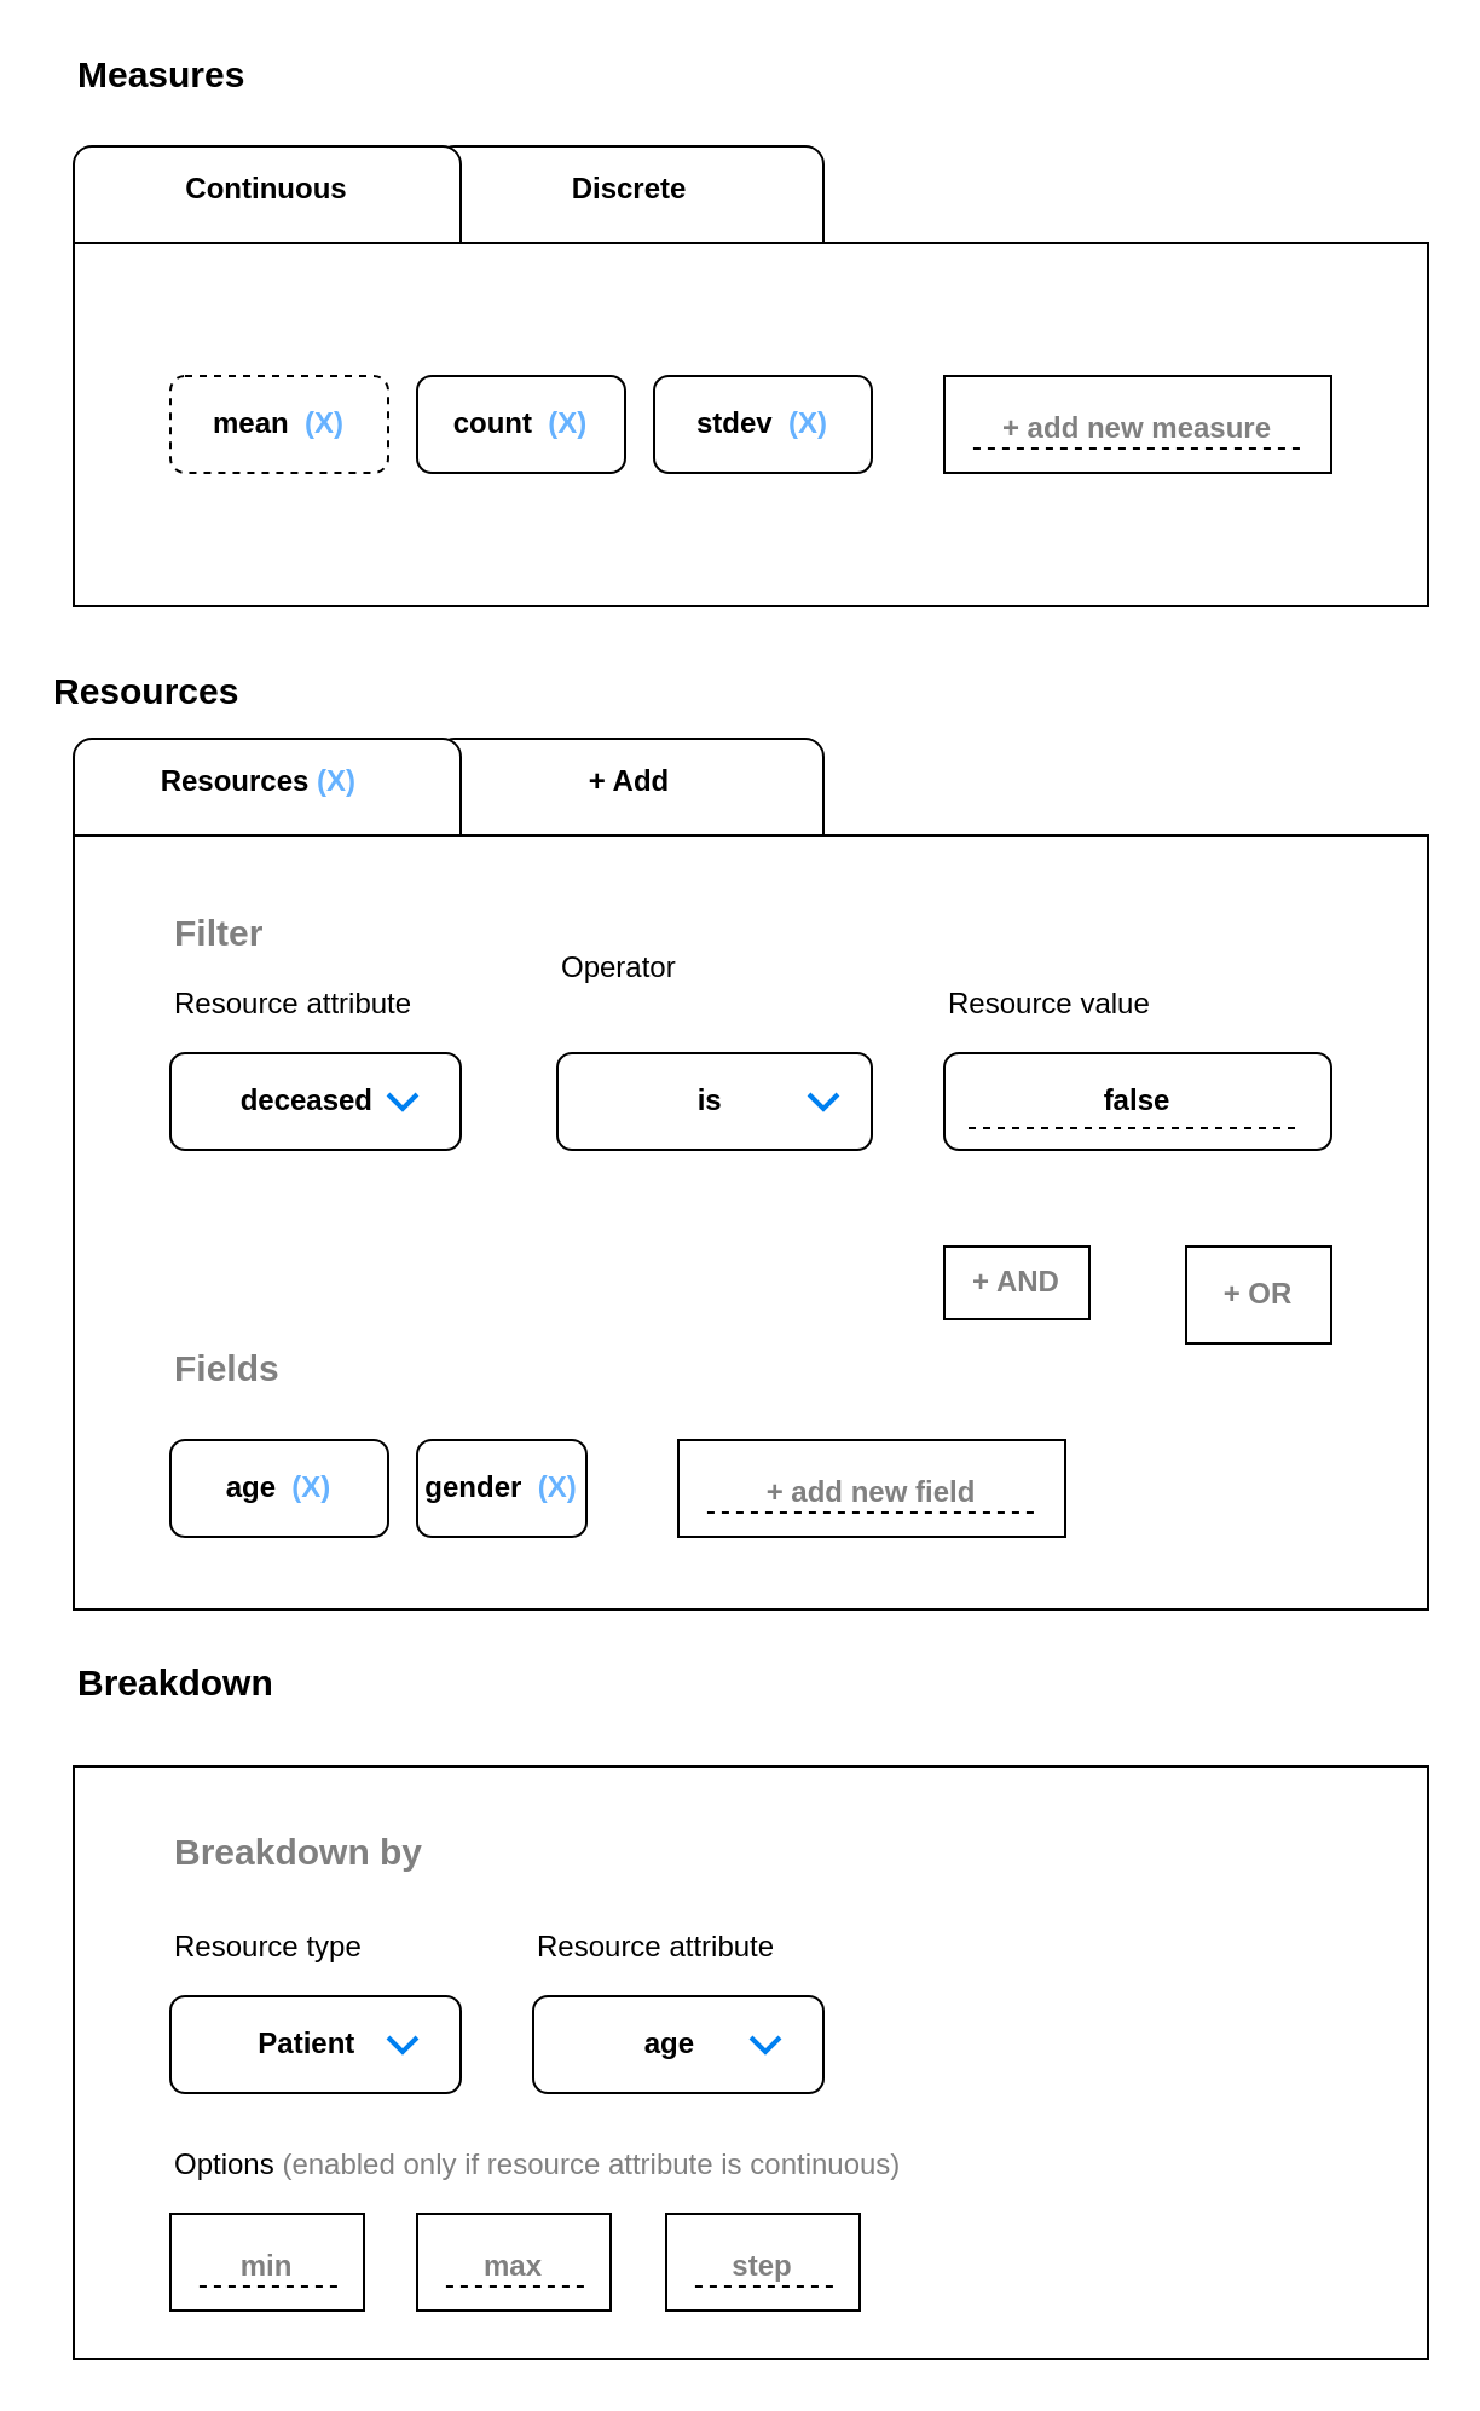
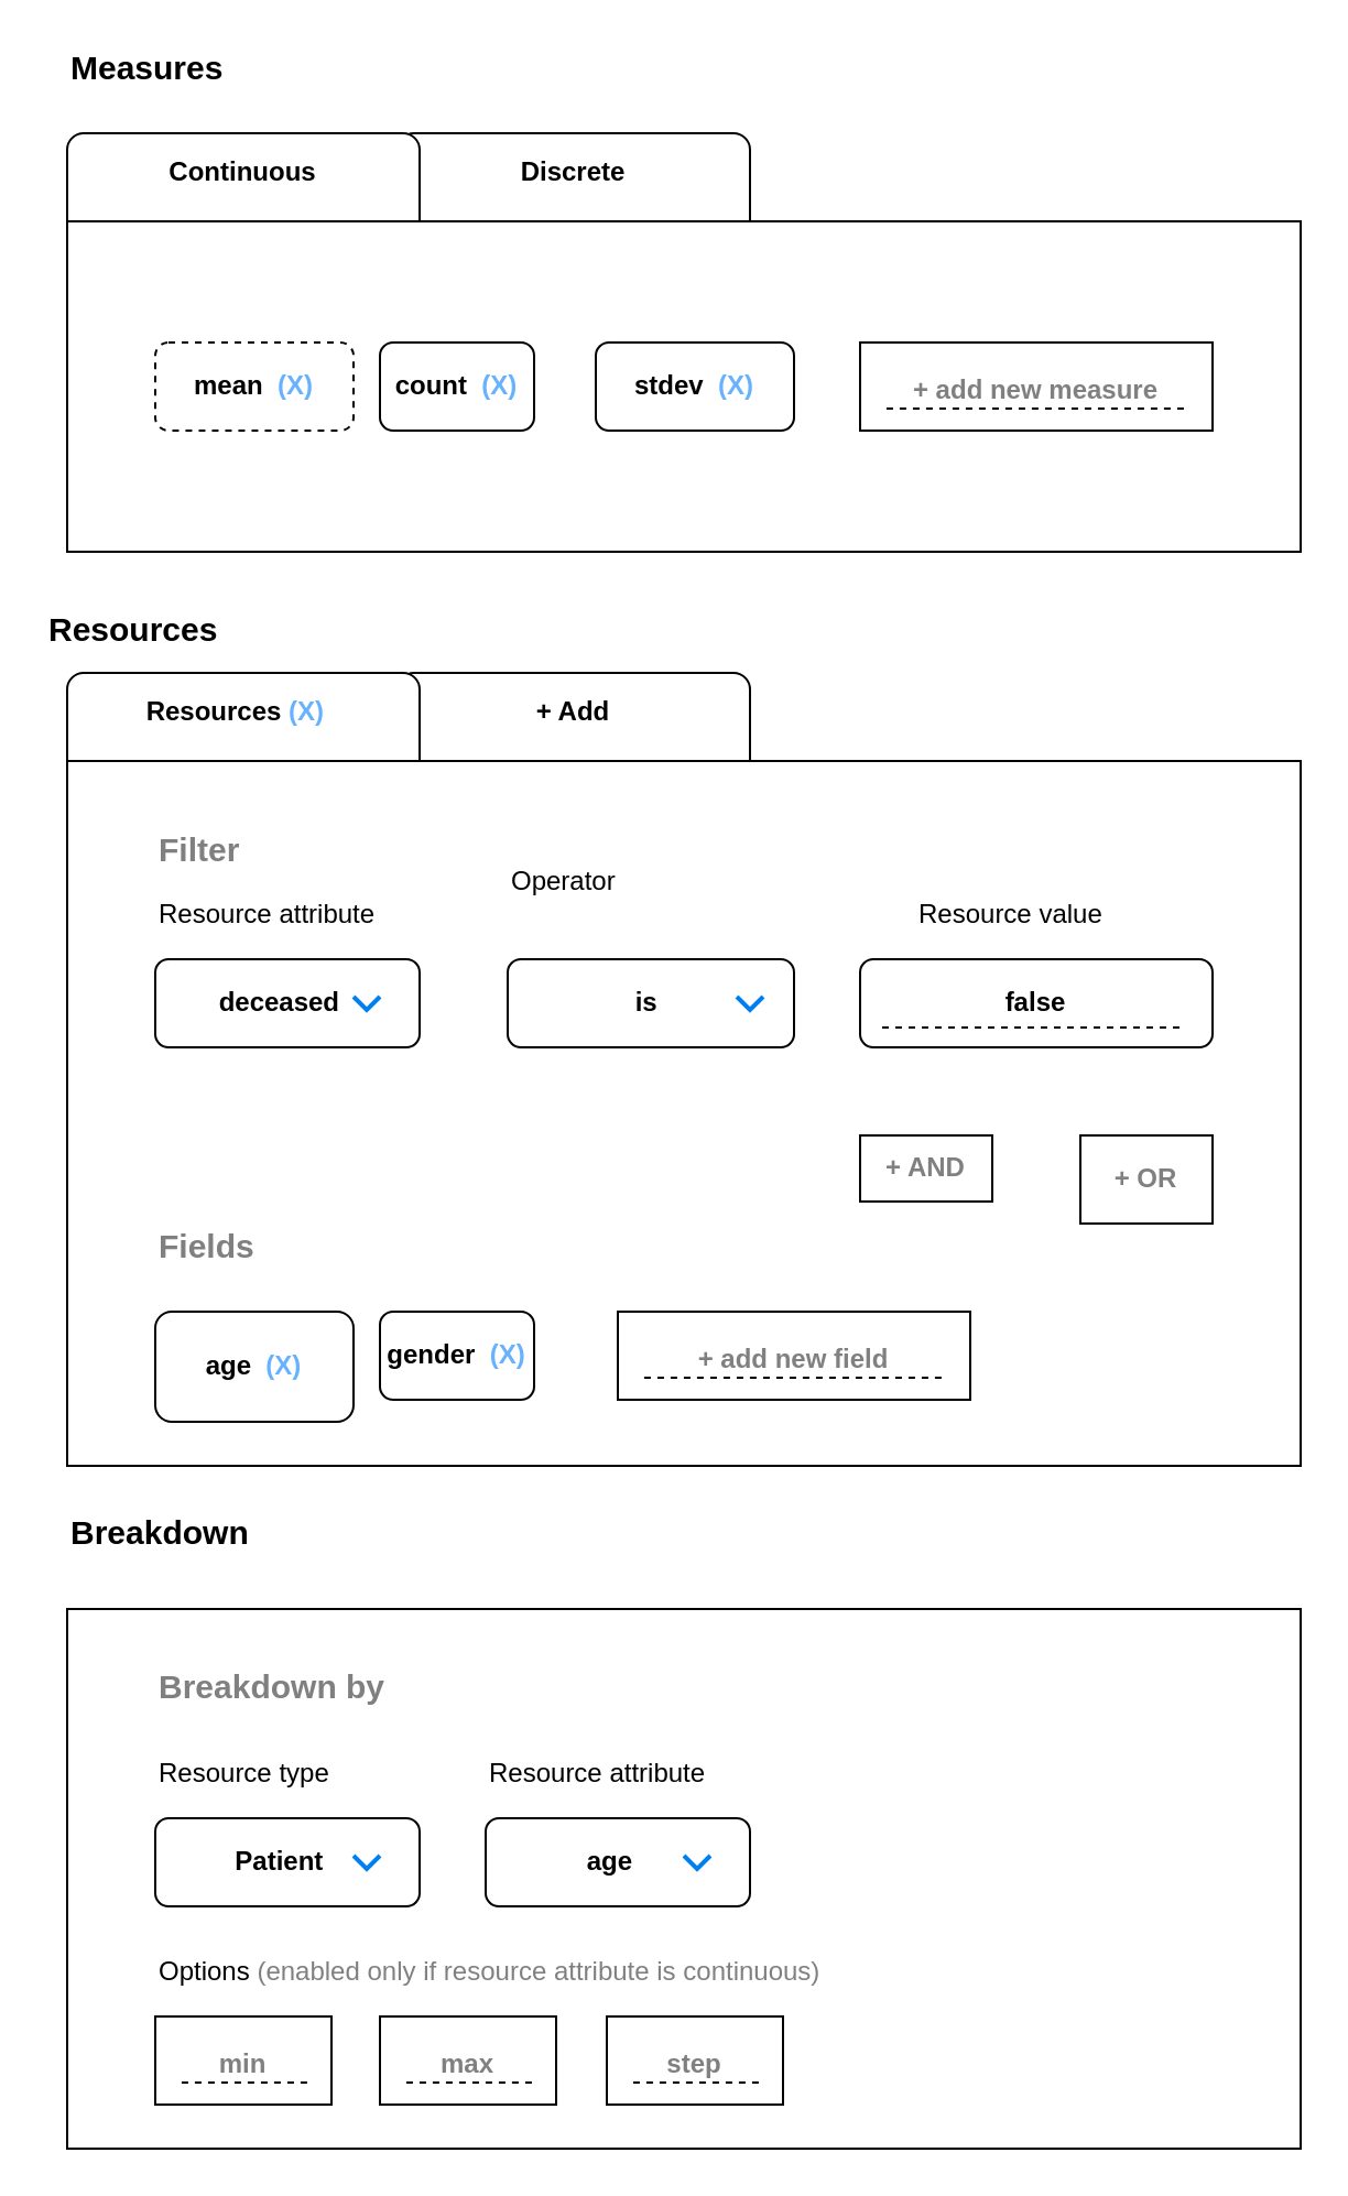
- <mxCell id="28" value="&lt;b&gt;count&amp;nbsp;&lt;/b&gt;&lt;b&gt;&amp;nbsp;&lt;font color=&quot;#66b2ff&quot;&gt;(X)&lt;/font&gt;&lt;/b&gt;" style="rounded=1;whiteSpace=wrap;html=1;" vertex="1" parent="1"><mxGeometry x="172" y="155" width="86" height="40" as="geometry" /></mxCell>
+ <mxCell id="28" value="&lt;b&gt;count&amp;nbsp;&lt;/b&gt;&lt;b&gt;&amp;nbsp;&lt;font color=&quot;#66b2ff&quot;&gt;(X)&lt;/font&gt;&lt;/b&gt;" style="rounded=1;whiteSpace=wrap;html=1;" vertex="1" parent="1"><mxGeometry x="172" y="155" width="70" height="40" as="geometry" /></mxCell>
- <mxCell id="9" value="Resource value" style="text;html=1;strokeColor=none;fillColor=none;align=left;verticalAlign=middle;whiteSpace=wrap;rounded=0;" parent="1" vertex="1"><mxGeometry x="390" y="405" width="110" height="20" as="geometry" /></mxCell>
+ <mxCell id="9" value="Resource value" style="text;html=1;strokeColor=none;fillColor=none;align=left;verticalAlign=middle;whiteSpace=wrap;rounded=0;" parent="1" vertex="1"><mxGeometry x="415" y="405" width="110" height="20" as="geometry" /></mxCell>
- <mxCell id="18" value="&lt;b&gt;age&amp;nbsp;&lt;/b&gt;&lt;b&gt;&amp;nbsp;&lt;font color=&quot;#66b2ff&quot;&gt;(X)&lt;/font&gt;&lt;/b&gt;" style="rounded=1;whiteSpace=wrap;html=1;" vertex="1" parent="1"><mxGeometry x="70" y="595" width="90" height="40" as="geometry" /></mxCell>
+ <mxCell id="18" value="&lt;b&gt;age&amp;nbsp;&lt;/b&gt;&lt;b&gt;&amp;nbsp;&lt;font color=&quot;#66b2ff&quot;&gt;(X)&lt;/font&gt;&lt;/b&gt;" style="rounded=1;whiteSpace=wrap;html=1;" vertex="1" parent="1"><mxGeometry x="70" y="595" width="90" height="50" as="geometry" /></mxCell>
